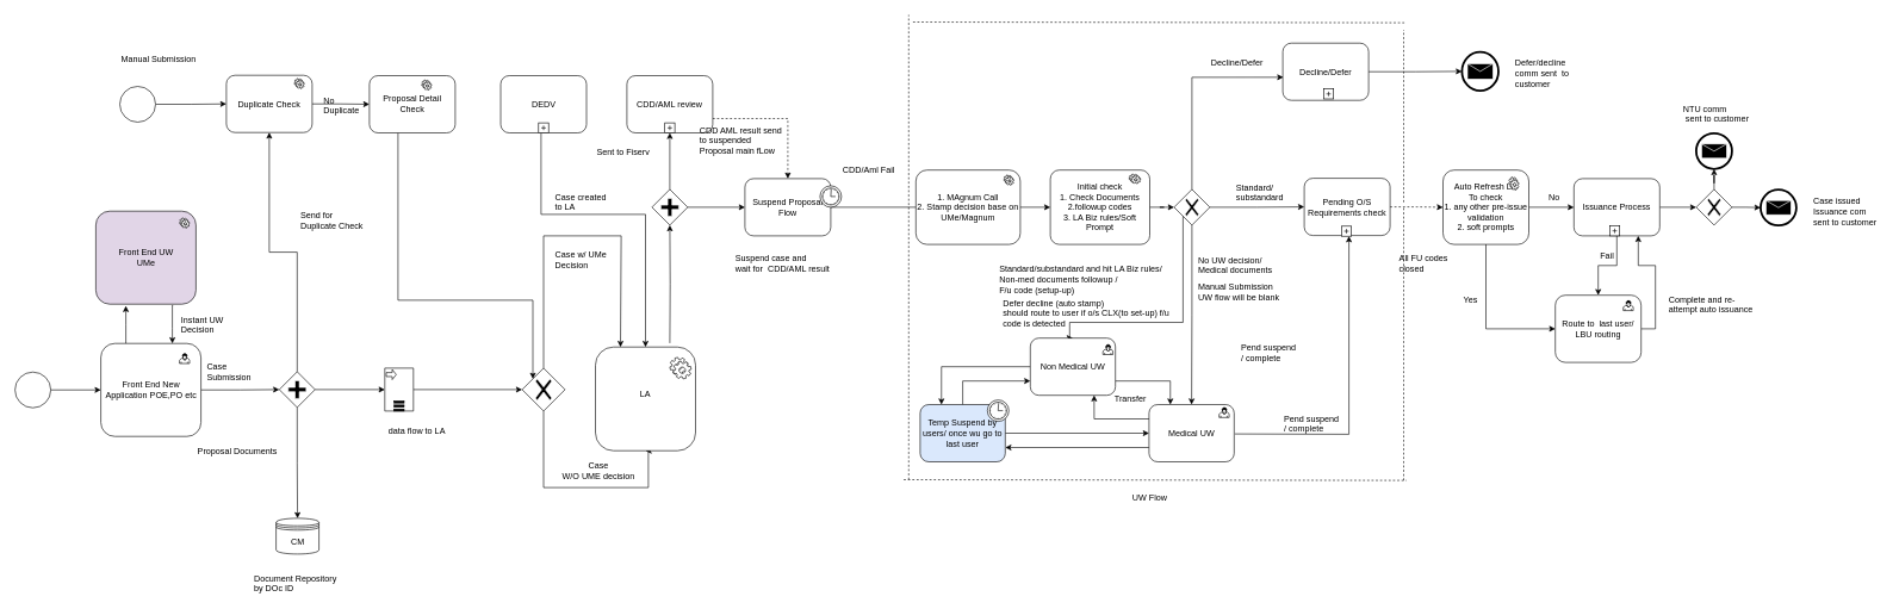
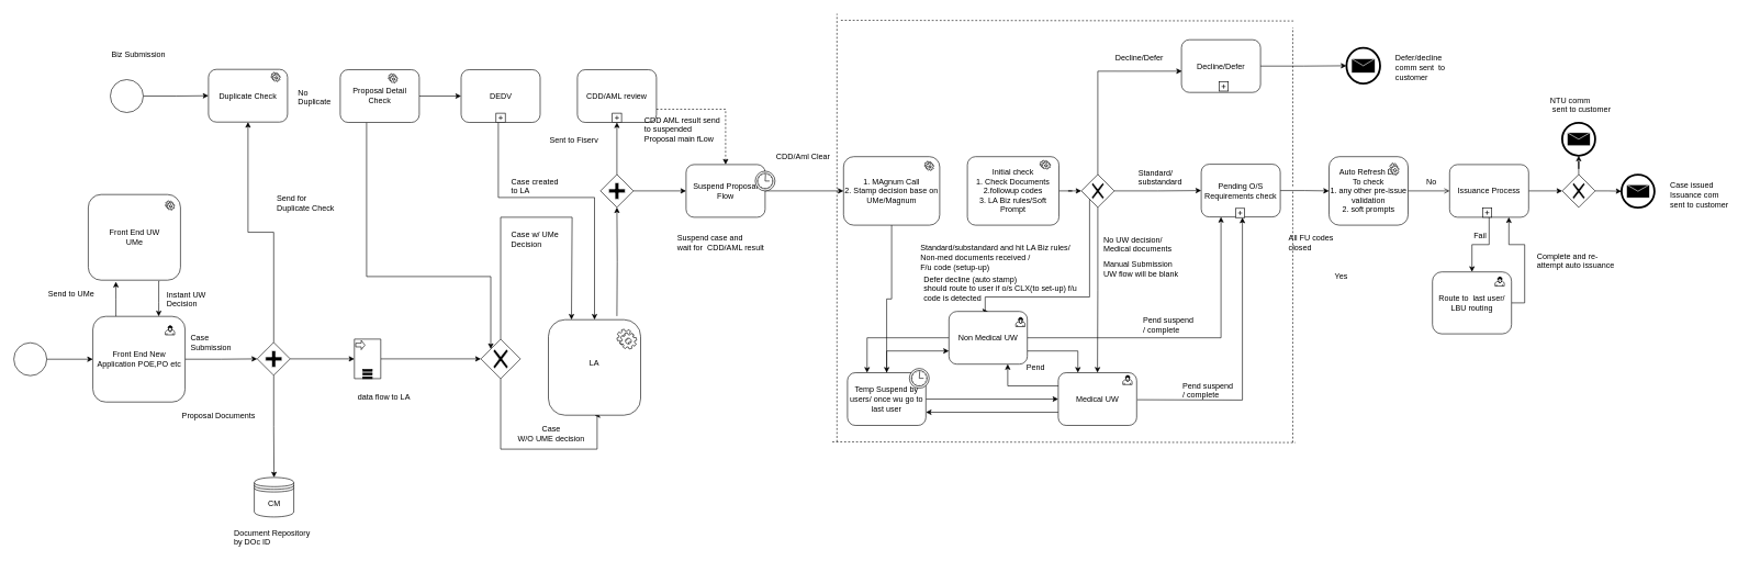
- <mxCell id="98" value="Manual Submission" style="text;html=1;resizable=0;points=[];autosize=1;align=left;verticalAlign=top;spacingTop=-4;" parent="1" vertex="1"><mxGeometry x="167" y="73" width="120" height="20" as="geometry" /></mxCell>
+ <mxCell id="98" value="Biz Submission" style="text;html=1;resizable=0;points=[];autosize=1;align=left;verticalAlign=top;spacingTop=-4;" parent="1" vertex="1"><mxGeometry x="167" y="73" width="120" height="20" as="geometry" /></mxCell>
- <mxCell id="67" value="" style="edgeStyle=orthogonalEdgeStyle;rounded=0;orthogonalLoop=1;jettySize=auto;html=1;" parent="1" source="68" target="72" edge="1"><mxGeometry relative="1" as="geometry" /></mxCell>
+ <mxCell id="70" value="" style="edgeStyle=orthogonalEdgeStyle;rounded=0;orthogonalLoop=1;jettySize=auto;html=1;" parent="1" source="72" target="65" edge="1"><mxGeometry relative="1" as="geometry"><mxPoint x="576" y="136" as="targetPoint" /></mxGeometry></mxCell>
- <mxCell id="101" value="CDD/Aml Fail" style="text;html=1;resizable=0;points=[];autosize=1;align=left;verticalAlign=top;spacingTop=-4;" parent="1" vertex="1"><mxGeometry x="1176" y="228" width="100" height="20" as="geometry" /></mxCell>
+ <mxCell id="101" value="CDD/Aml Clear" style="text;html=1;resizable=0;points=[];autosize=1;align=left;verticalAlign=top;spacingTop=-4;" parent="1" vertex="1"><mxGeometry x="1176" y="228" width="100" height="20" as="geometry" /></mxCell>
- <mxCell id="96" value="" style="edgeStyle=orthogonalEdgeStyle;rounded=0;orthogonalLoop=1;jettySize=auto;html=1;exitX=1;exitY=0.5;exitDx=0;exitDy=0;dashed=1;" parent="1" source="119" target="94" edge="1"><mxGeometry relative="1" as="geometry"><mxPoint x="1936" y="319.667" as="sourcePoint" /><mxPoint x="2103" y="291.5" as="targetPoint" /></mxGeometry></mxCell>
+ <mxCell id="96" value="" style="edgeStyle=orthogonalEdgeStyle;rounded=0;orthogonalLoop=1;jettySize=auto;html=1;exitX=1;exitY=0.5;exitDx=0;exitDy=0;" parent="1" source="119" target="94" edge="1"><mxGeometry relative="1" as="geometry"><mxPoint x="1936" y="319.667" as="sourcePoint" /><mxPoint x="2103" y="291.5" as="targetPoint" /></mxGeometry></mxCell>
- <mxCell id="77" style="edgeStyle=orthogonalEdgeStyle;rounded=0;orthogonalLoop=1;jettySize=auto;html=1;endArrow=none;" parent="1" source="78" target="42" edge="1"><mxGeometry relative="1" as="geometry" /></mxCell>
+ <mxCell id="77" style="edgeStyle=orthogonalEdgeStyle;rounded=0;orthogonalLoop=1;jettySize=auto;html=1;" parent="1" source="78" target="42" edge="1"><mxGeometry relative="1" as="geometry" /></mxCell>
- <mxCell id="88" style="edgeStyle=orthogonalEdgeStyle;rounded=0;orthogonalLoop=1;jettySize=auto;html=1;entryX=0;entryY=0.5;entryDx=0;entryDy=0;" parent="1" source="42" target="86" edge="1"><mxGeometry relative="1" as="geometry"><mxPoint x="1450" y="312" as="sourcePoint" /><mxPoint x="1678.571" y="312" as="targetPoint" /></mxGeometry></mxCell>
+ <mxCell id="88" style="edgeStyle=orthogonalEdgeStyle;rounded=0;orthogonalLoop=1;jettySize=auto;html=1;" parent="1" source="42" target="29" edge="1"><mxGeometry relative="1" as="geometry"><mxPoint x="1450" y="312" as="sourcePoint" /><mxPoint x="1678.571" y="312" as="targetPoint" /></mxGeometry></mxCell>
- <mxCell id="31" value="" style="edgeStyle=orthogonalEdgeStyle;rounded=0;orthogonalLoop=1;jettySize=auto;html=1;" parent="1" source="94" target="47" edge="1"><mxGeometry relative="1" as="geometry" /></mxCell>
+ <mxCell id="31" value="" style="edgeStyle=orthogonalEdgeStyle;rounded=0;orthogonalLoop=1;jettySize=auto;html=1;endArrow=open;" parent="1" source="94" target="47" edge="1"><mxGeometry relative="1" as="geometry" /></mxCell>
- <mxCell id="7" value="Front End UW&lt;br&gt;UMe&lt;br&gt;" style="html=1;whiteSpace=wrap;rounded=1;fillColor=#e1d5e7;" parent="1" vertex="1"><mxGeometry x="133.5" y="294.5" width="140" height="130" as="geometry" /></mxCell>
+ <mxCell id="7" value="Front End UW&lt;br&gt;UMe&lt;br&gt;" style="html=1;whiteSpace=wrap;rounded=1;" parent="1" vertex="1"><mxGeometry x="133.5" y="294.5" width="140" height="130" as="geometry" /></mxCell>
- <mxCell id="116" value="Standard/substandard and&amp;nbsp;hit LA Biz rules/ &lt;br&gt;Non-med documents followup / &lt;br&gt;F/u code (setup-up)&lt;br&gt;" style="text;html=1;resizable=0;points=[];autosize=1;align=left;verticalAlign=top;spacingTop=-4;" parent="1" vertex="1"><mxGeometry x="1395" y="366" width="250" height="40" as="geometry" /></mxCell>
+ <mxCell id="116" value="Standard/substandard and&amp;nbsp;hit LA Biz rules/ &lt;br&gt;Non-med documents received / &lt;br&gt;F/u code (setup-up)&lt;br&gt;" style="text;html=1;resizable=0;points=[];autosize=1;align=left;verticalAlign=top;spacingTop=-4;" parent="1" vertex="1"><mxGeometry x="1395" y="366" width="250" height="40" as="geometry" /></mxCell>
- <mxCell id="93" value="" style="edgeStyle=orthogonalEdgeStyle;rounded=0;orthogonalLoop=1;jettySize=auto;html=1;entryX=0;entryY=0.5;entryDx=0;entryDy=0;exitX=0.5;exitY=1;exitDx=0;exitDy=0;" parent="1" source="94" target="49" edge="1"><mxGeometry relative="1" as="geometry"><mxPoint x="2053.5" y="411.5" as="targetPoint" /></mxGeometry></mxCell>
- <mxCell id="104" value="Yes" style="text;html=1;resizable=0;points=[];autosize=1;align=left;verticalAlign=top;spacingTop=-4;" parent="1" vertex="1"><mxGeometry x="2044" y="408.5" width="40" height="20" as="geometry" /></mxCell>
+ <mxCell id="104" value="Yes" style="text;html=1;resizable=0;points=[];autosize=1;align=left;verticalAlign=top;spacingTop=-4;" parent="1" vertex="1"><mxGeometry x="2024" y="408.5" width="40" height="20" as="geometry" /></mxCell>
- <mxCell id="97" value="Complete and re-&lt;br&gt;attempt auto issuance" style="text;html=1;resizable=0;points=[];autosize=1;align=left;verticalAlign=top;spacingTop=-4;" parent="1" vertex="1"><mxGeometry x="2331" y="408.5" width="130" height="30" as="geometry" /></mxCell>
+ <mxCell id="97" value="Complete and re-&lt;br&gt;attempt auto issuance" style="text;html=1;resizable=0;points=[];autosize=1;align=left;verticalAlign=top;spacingTop=-4;" parent="1" vertex="1"><mxGeometry x="2331" y="378.5" width="130" height="30" as="geometry" /></mxCell>
+ <mxCell id="75" value="Send to UMe" style="text;html=1;resizable=0;points=[];autosize=1;align=left;verticalAlign=top;spacingTop=-4;" parent="1" vertex="1"><mxGeometry x="70.5" y="436" width="90" height="20" as="geometry" /></mxCell>
+ <mxCell id="111" style="edgeStyle=orthogonalEdgeStyle;rounded=0;orthogonalLoop=1;jettySize=auto;html=1;entryX=0.25;entryY=1;entryDx=0;entryDy=0;" parent="1" source="114" target="119" edge="1"><mxGeometry relative="1" as="geometry"><mxPoint x="1846" y="350" as="targetPoint" /></mxGeometry></mxCell>
- <mxCell id="132" value="Transfer" style="text;html=1;resizable=0;points=[];autosize=1;align=left;verticalAlign=top;spacingTop=-4;" parent="1" vertex="1"><mxGeometry x="1556" y="548" width="60" height="20" as="geometry" /></mxCell>
+ <mxCell id="132" value="Pend" style="text;html=1;resizable=0;points=[];autosize=1;align=left;verticalAlign=top;spacingTop=-4;" parent="1" vertex="1"><mxGeometry x="1556" y="548" width="60" height="20" as="geometry" /></mxCell>
- <mxCell id="29" value="Temp Suspend by users/ once wu go to last user" style="html=1;whiteSpace=wrap;rounded=1;fillColor=#dae8fc;" parent="1" vertex="1"><mxGeometry x="1286" y="565" width="119" height="80" as="geometry" /></mxCell>
+ <mxCell id="29" value="Temp Suspend by users/ once wu go to last user" style="html=1;whiteSpace=wrap;rounded=1;" parent="1" vertex="1"><mxGeometry x="1286" y="565" width="119" height="80" as="geometry" /></mxCell>
- <mxCell id="130" value="UW Flow" style="text;html=1;resizable=0;points=[];autosize=1;align=left;verticalAlign=top;spacingTop=-4;" parent="1" vertex="1"><mxGeometry x="1581" y="686" width="60" height="20" as="geometry" /></mxCell>
- <mxCell id="20" value="CM" style="shape=datastore;whiteSpace=wrap;html=1;" parent="1" vertex="1"><mxGeometry x="385.5" y="724" width="60" height="50" as="geometry" /></mxCell>
+ <mxCell id="20" value="CM" style="shape=datastore;whiteSpace=wrap;html=1;" parent="1" vertex="1"><mxGeometry x="385.5" y="724" width="60" height="60" as="geometry" /></mxCell>
